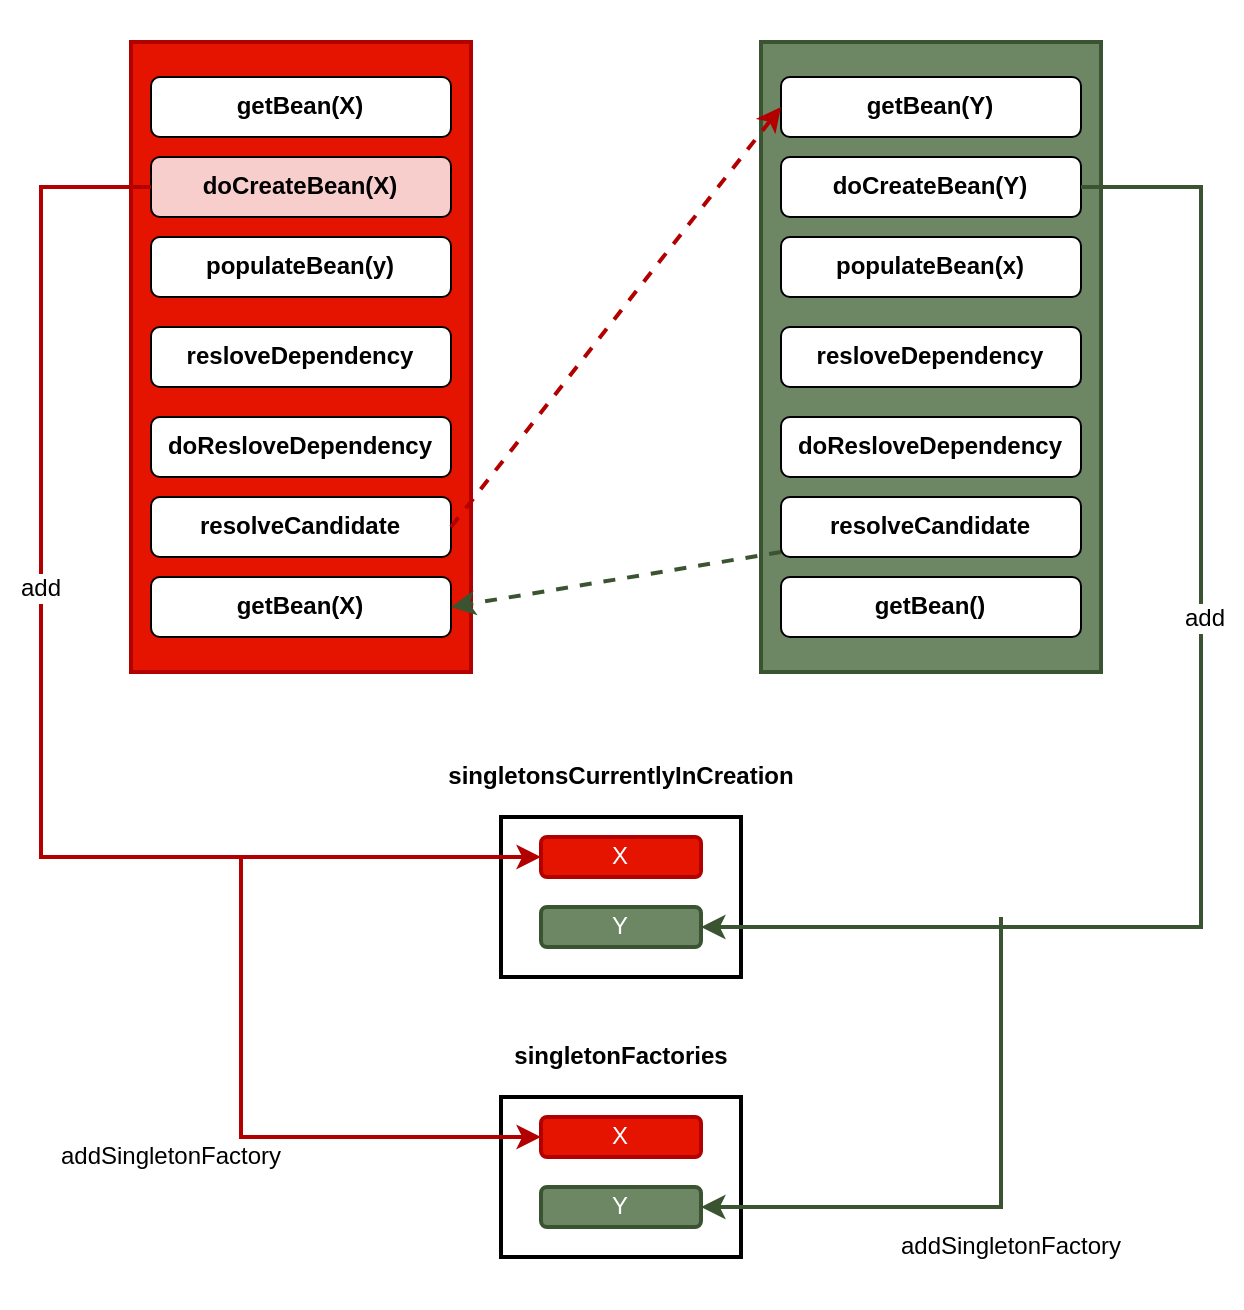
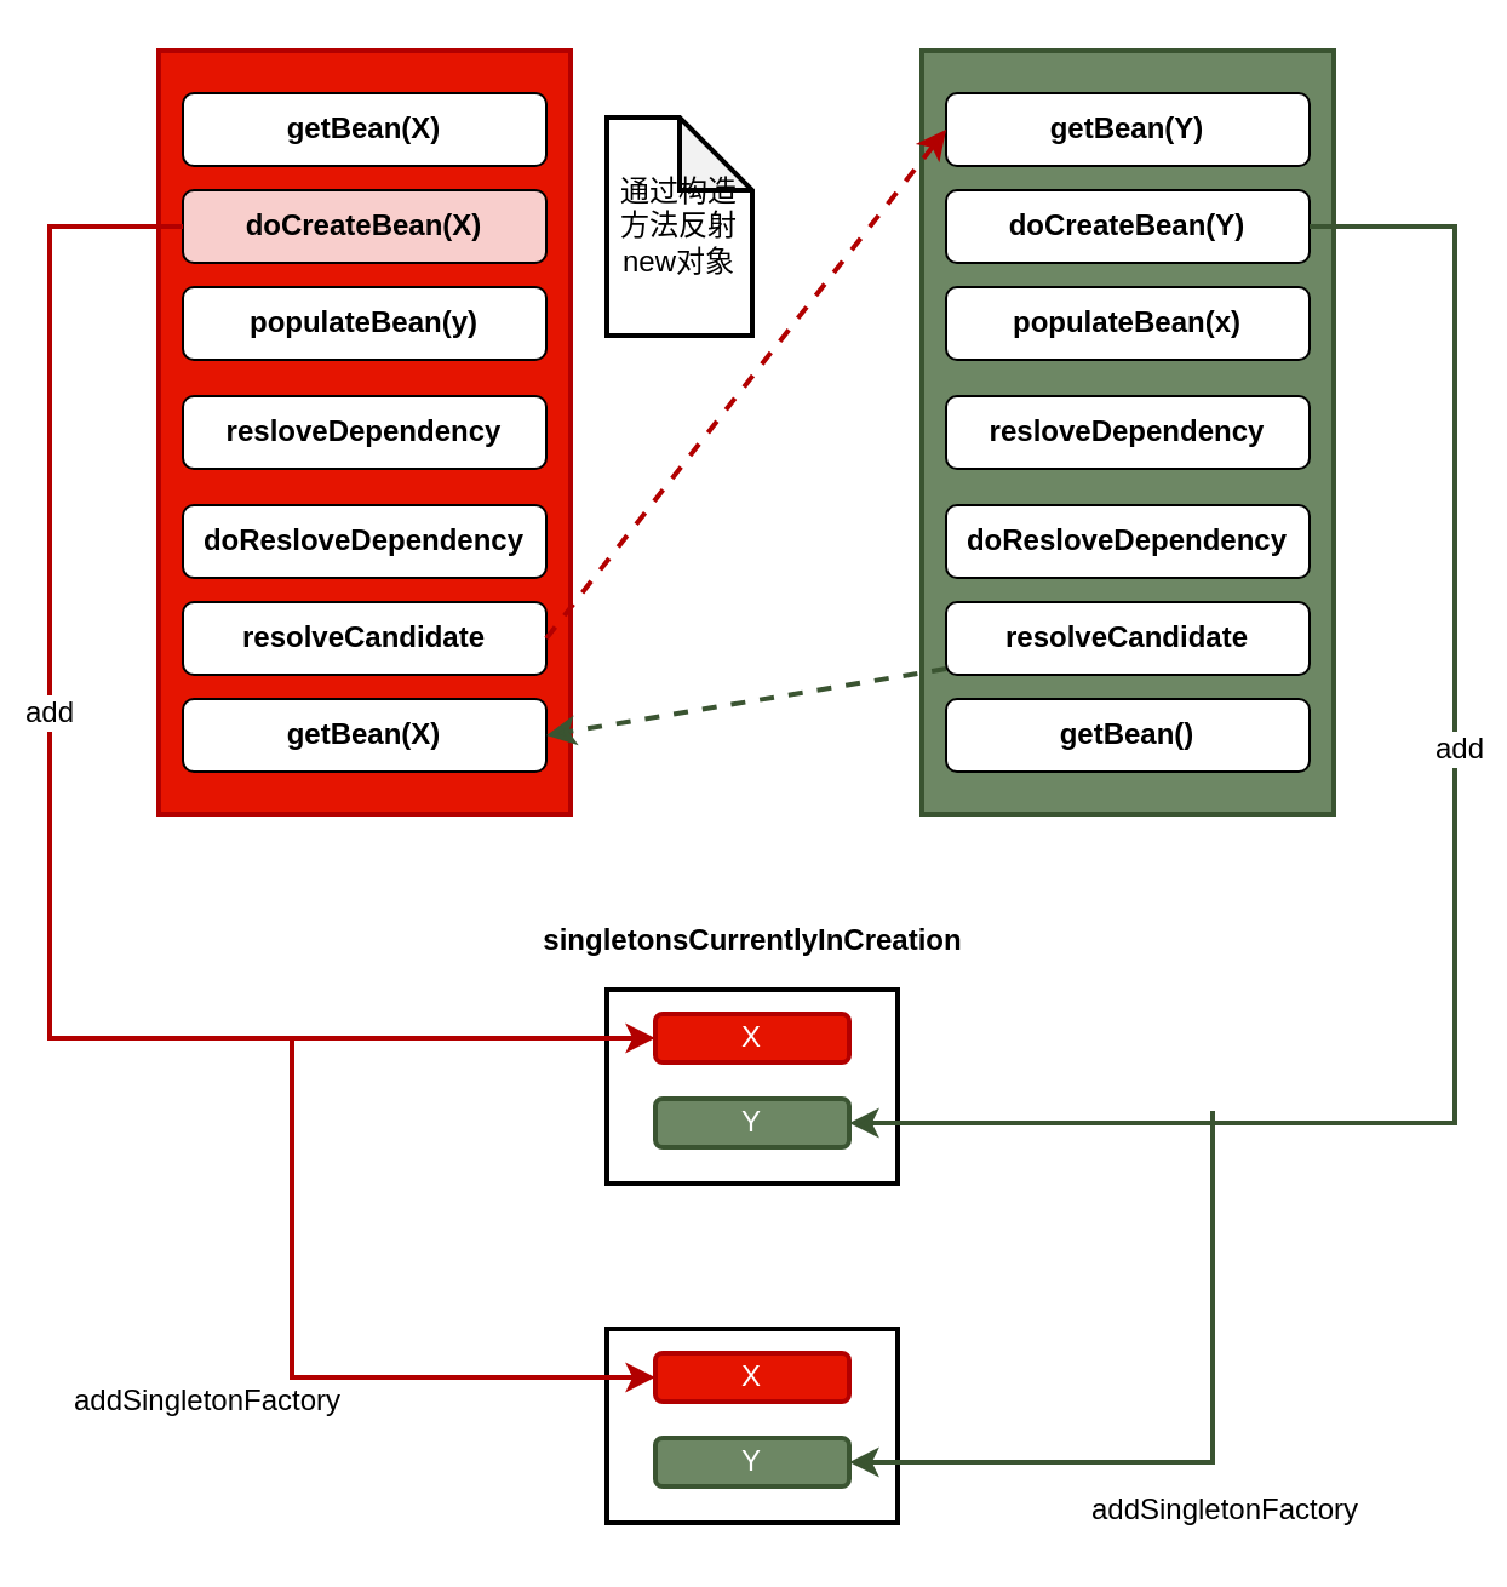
+ <mxCell id="28" value="通过构造方法反射new对象" style="shape=note;whiteSpace=wrap;html=1;backgroundOutline=1;darkOpacity=0.05;fontSize=12;strokeWidth=2;" vertex="1" parent="1"><mxGeometry x="250" y="48" width="60" height="90" as="geometry" /></mxCell>
- <mxCell id="25" value="singletonFactories" style="text;html=1;align=center;verticalAlign=middle;resizable=0;points=[];autosize=1;strokeColor=none;fontSize=12;fontStyle=1" vertex="1" parent="1"><mxGeometry x="250" y="518" width="120" height="20" as="geometry" /></mxCell>
